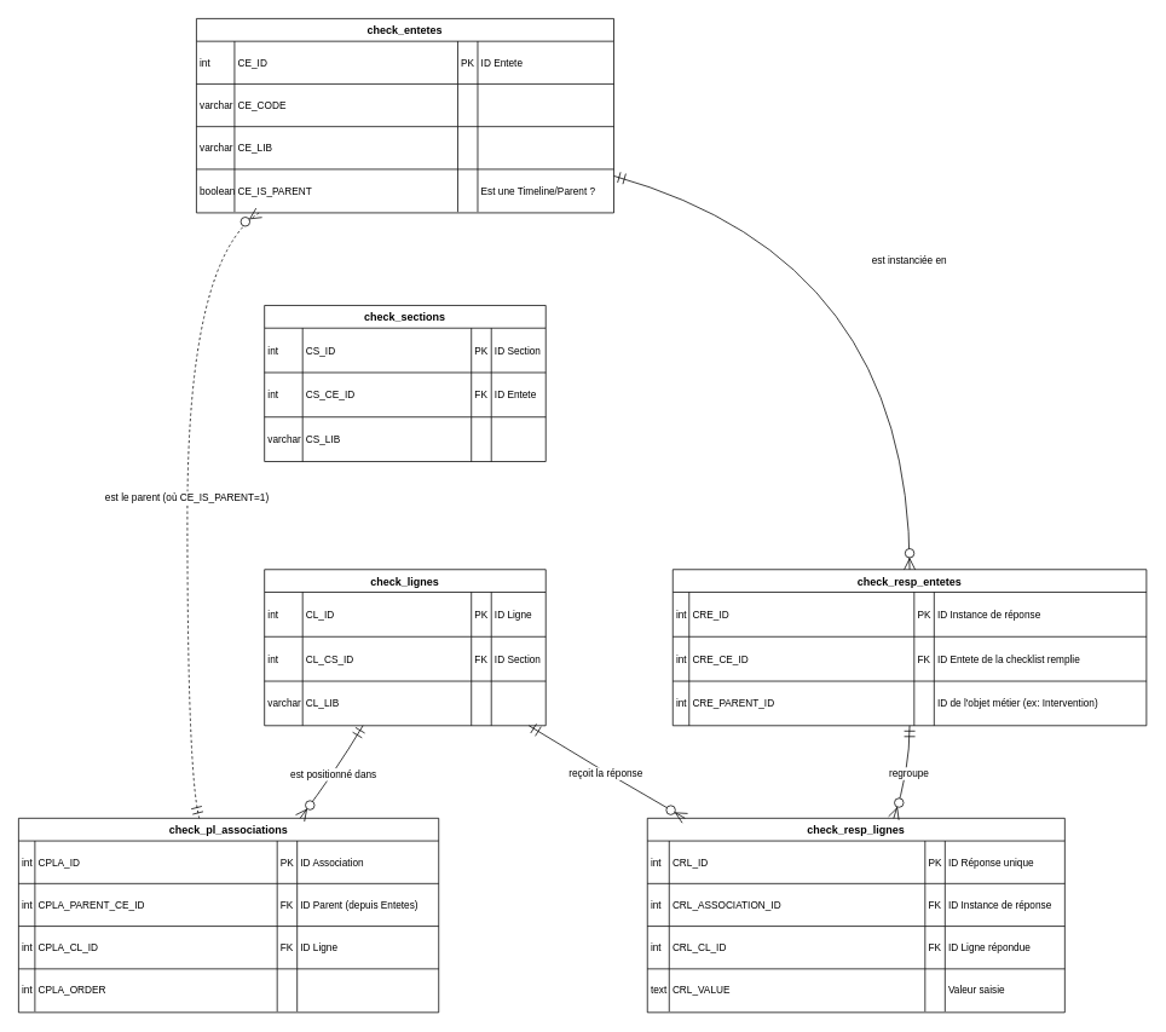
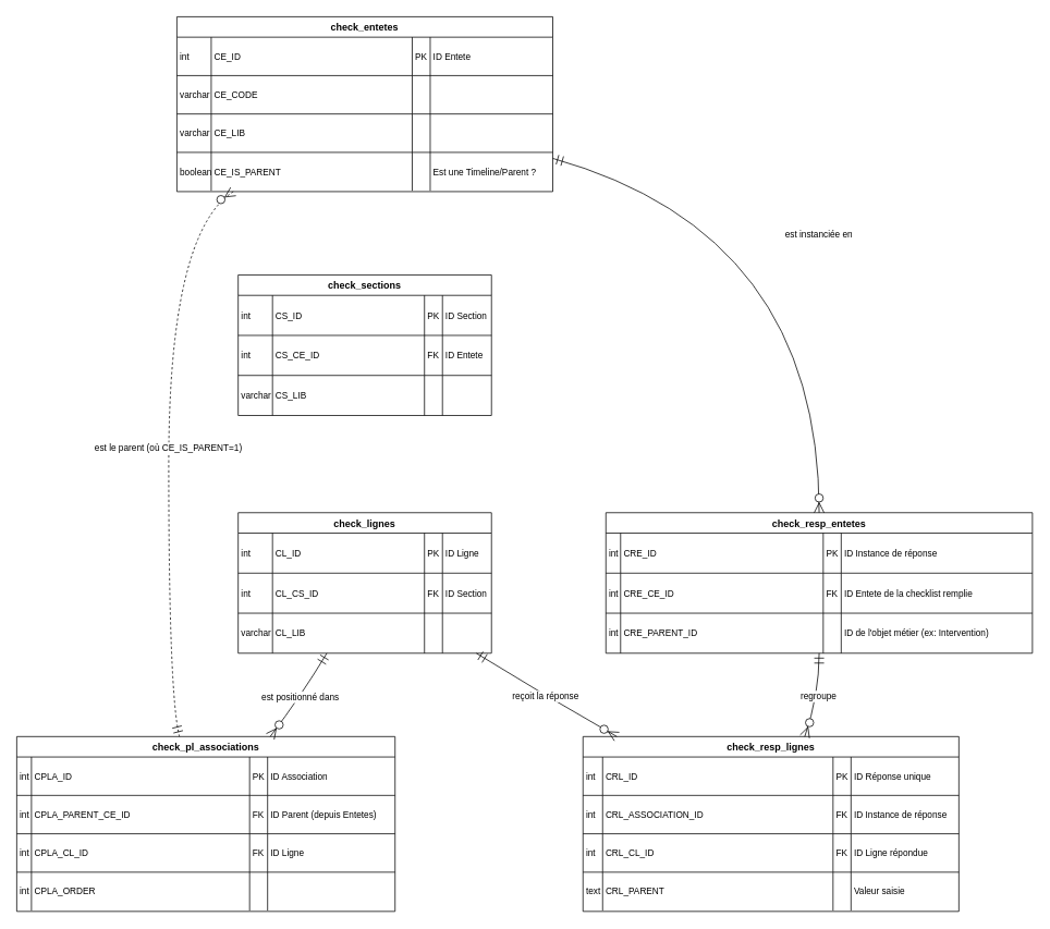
- <mxCell id="110" value="CRL_VALUE" style="shape=partialRectangle;connectable=0;fillColor=none;top=0;left=0;bottom=0;right=0;align=left;spacingLeft=2;overflow=hidden;fontSize=11;" vertex="1" parent="108"><mxGeometry x="24" width="282" height="47" as="geometry"><mxRectangle width="282" height="47" as="alternateBounds" /></mxGeometry></mxCell>
+ <mxCell id="110" value="CRL_PARENT" style="shape=partialRectangle;connectable=0;fillColor=none;top=0;left=0;bottom=0;right=0;align=left;spacingLeft=2;overflow=hidden;fontSize=11;" vertex="1" parent="108"><mxGeometry x="24" width="282" height="47" as="geometry"><mxRectangle width="282" height="47" as="alternateBounds" /></mxGeometry></mxCell>
